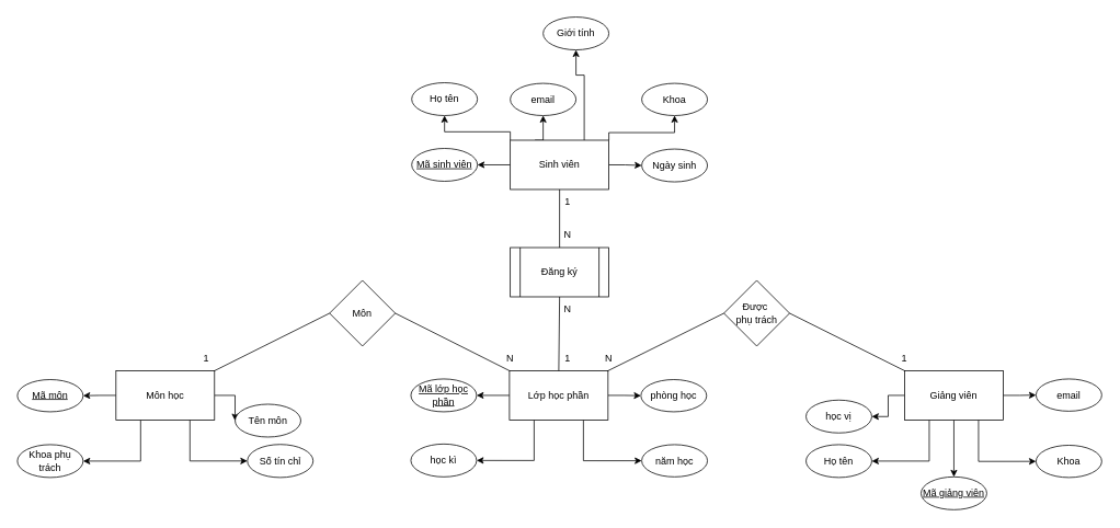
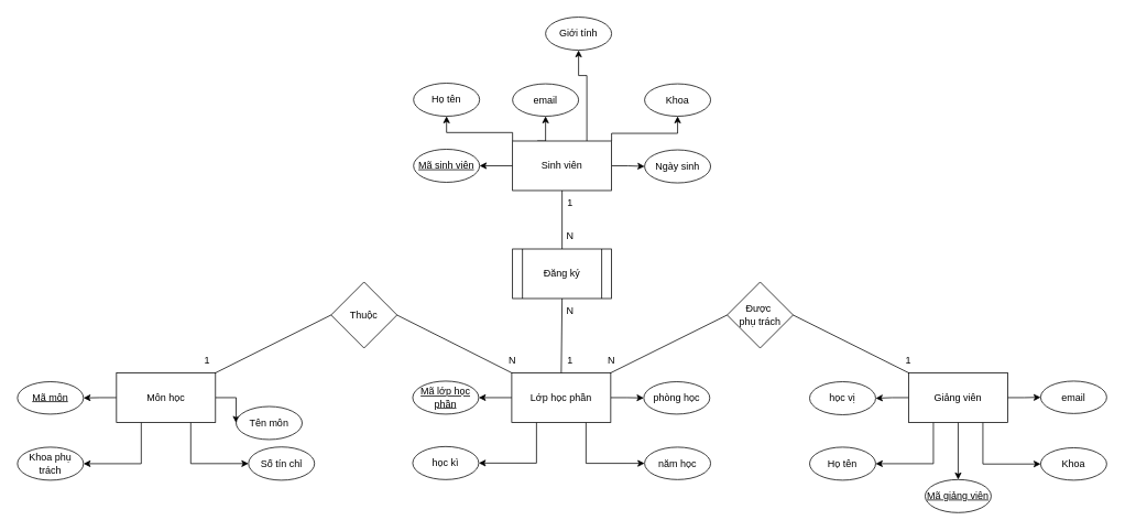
- <mxCell id="50" value="Môn" style="rhombus;whiteSpace=wrap;html=1;" vertex="1" parent="1"><mxGeometry x="400" y="341" width="80" height="80" as="geometry" /></mxCell>
+ <mxCell id="50" value="Thuộc" style="rhombus;whiteSpace=wrap;html=1;" vertex="1" parent="1"><mxGeometry x="400" y="341" width="80" height="80" as="geometry" /></mxCell>
- <mxCell id="37" value="học vị" style="ellipse;whiteSpace=wrap;html=1;" vertex="1" parent="1"><mxGeometry x="980" y="486.75" width="80" height="40" as="geometry" /></mxCell>
+ <mxCell id="37" value="học vị" style="ellipse;whiteSpace=wrap;html=1;" vertex="1" parent="1"><mxGeometry x="980" y="461.75" width="80" height="40" as="geometry" /></mxCell>
